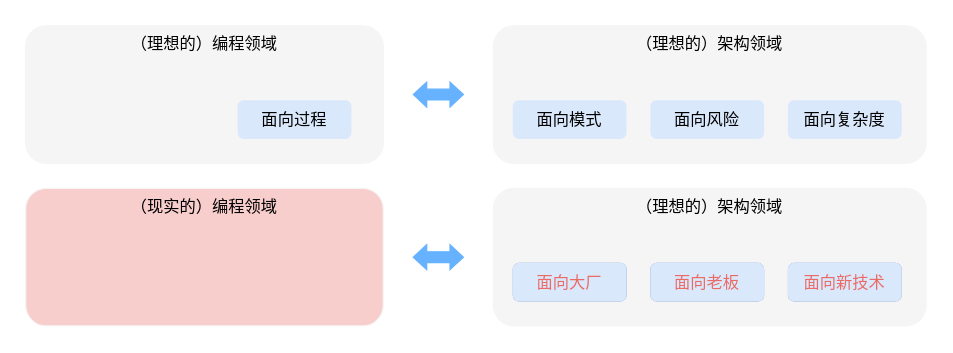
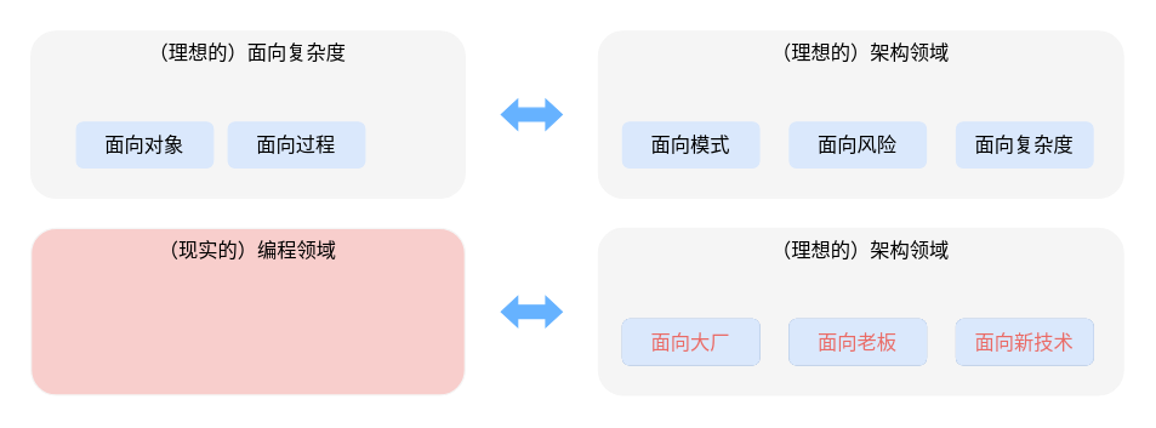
- <mxCell id="15" value="&lt;font color=&quot;#000000&quot; style=&quot;font-size: 13px;&quot;&gt;（理想的）编程领域&lt;/font&gt;" style="rounded=1;whiteSpace=wrap;html=1;verticalAlign=top;fontFamily=微软雅黑;fillColor=#f5f5f5;strokeColor=#F5F5F5;fontSize=13;fontColor=#333333;" vertex="1" parent="1"><mxGeometry x="20" y="20" width="286" height="110" as="geometry" /></mxCell>
+ <mxCell id="15" value="&lt;font color=&quot;#000000&quot; style=&quot;font-size: 13px;&quot;&gt;（理想的）面向复杂度&lt;/font&gt;" style="rounded=1;whiteSpace=wrap;html=1;verticalAlign=top;fontFamily=微软雅黑;fillColor=#f5f5f5;strokeColor=#F5F5F5;fontSize=13;fontColor=#333333;" vertex="1" parent="1"><mxGeometry x="20" y="20" width="286" height="110" as="geometry" /></mxCell>
+ <mxCell id="16" value="&lt;span style=&quot;font-size: 13px;&quot;&gt;面向对象&lt;/span&gt;" style="rounded=1;whiteSpace=wrap;html=1;fontFamily=微软雅黑;strokeColor=#DAE8FC;fillColor=#dae8fc;fontSize=13;" vertex="1" parent="1"><mxGeometry x="50" y="80" width="90" height="30" as="geometry" /></mxCell>
- <mxCell id="17" value="面向过程" style="rounded=1;whiteSpace=wrap;html=1;fontFamily=微软雅黑;fillColor=#dae8fc;strokeColor=#DAE8FC;fontSize=13;" vertex="1" parent="1"><mxGeometry x="190" y="80" width="90" height="30" as="geometry" /></mxCell>
+ <mxCell id="17" value="面向过程" style="rounded=1;whiteSpace=wrap;html=1;fontFamily=微软雅黑;fillColor=#dae8fc;strokeColor=#DAE8FC;fontSize=13;" vertex="1" parent="1"><mxGeometry x="150" y="80" width="90" height="30" as="geometry" /></mxCell>
